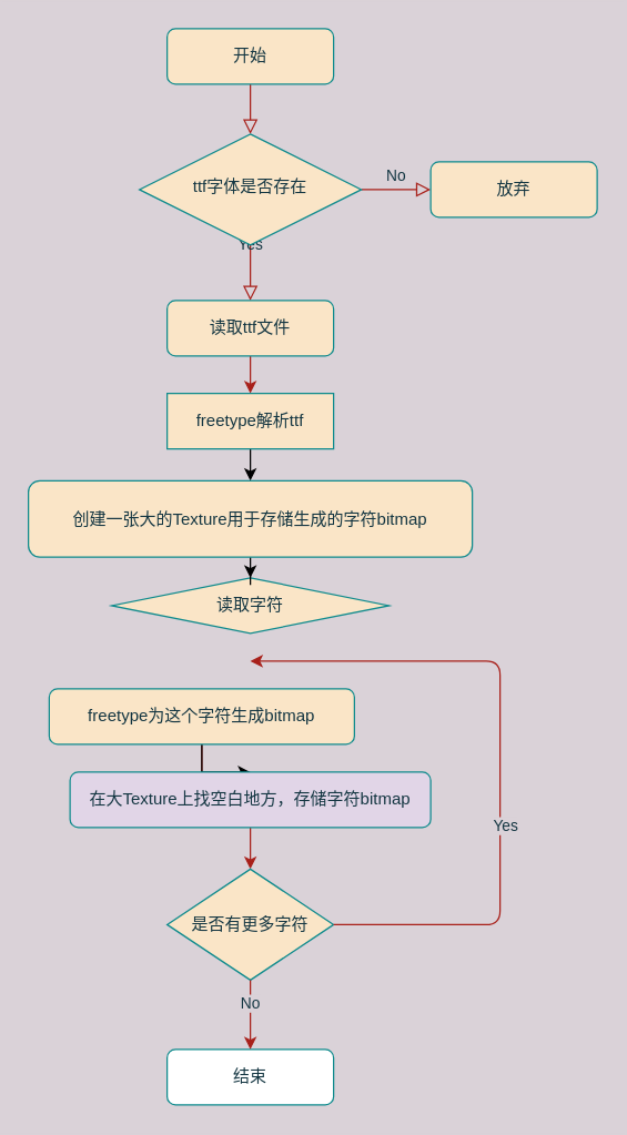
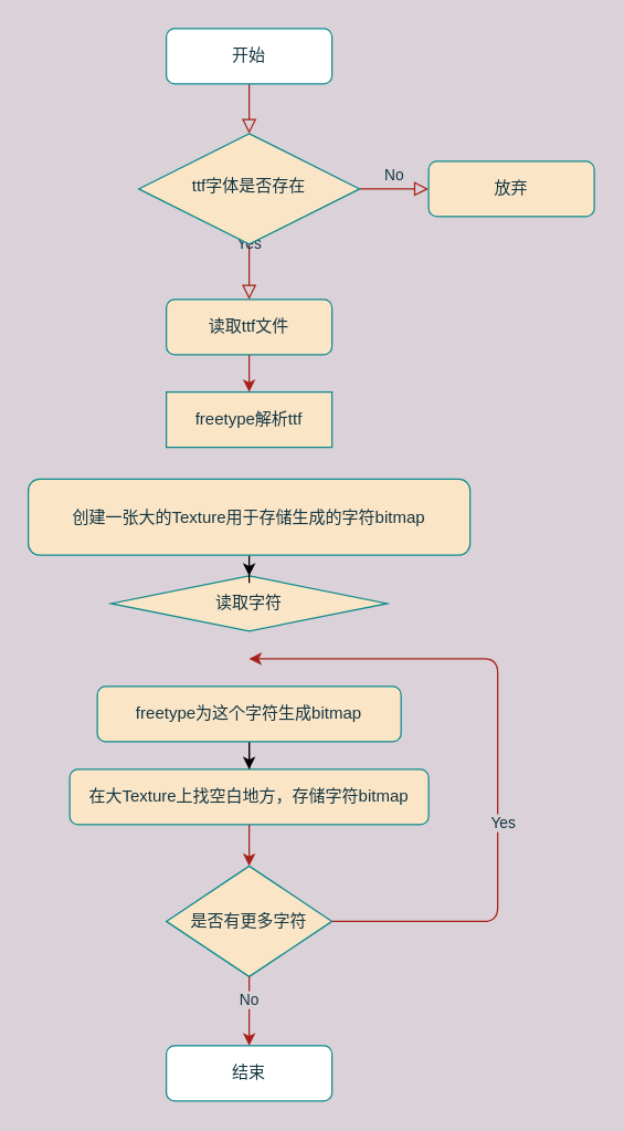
- <mxCell id="3" value="开始" style="rounded=1;whiteSpace=wrap;html=1;fontSize=12;glass=0;strokeWidth=1;shadow=0;fillColor=#FAE5C7;strokeColor=#0F8B8D;fontColor=#143642;" parent="1" vertex="1"><mxGeometry x="120" y="20" width="120" height="40" as="geometry" /></mxCell>
+ <mxCell id="3" value="开始" style="rounded=1;whiteSpace=wrap;html=1;fontSize=12;glass=0;strokeWidth=1;shadow=0;fillColor=#ffffff;strokeColor=#0F8B8D;fontColor=#143642;" parent="1" vertex="1"><mxGeometry x="120" y="20" width="120" height="40" as="geometry" /></mxCell>
- <mxCell id="11" value="" style="edgeStyle=orthogonalEdgeStyle;rounded=0;orthogonalLoop=1;jettySize=auto;html=1;" edge="1" parent="1" source="12" target="23"><mxGeometry relative="1" as="geometry" /></mxCell>
- <mxCell id="15" value="freetype为这个字符生成bitmap" style="rounded=1;whiteSpace=wrap;html=1;fillColor=#FAE5C7;strokeColor=#0F8B8D;fontColor=#143642;" parent="1" vertex="1"><mxGeometry x="35" y="496" width="220" height="40" as="geometry" /></mxCell>
+ <mxCell id="15" value="freetype为这个字符生成bitmap" style="rounded=1;whiteSpace=wrap;html=1;fillColor=#FAE5C7;strokeColor=#0F8B8D;fontColor=#143642;" parent="1" vertex="1"><mxGeometry x="70" y="496" width="220" height="40" as="geometry" /></mxCell>
- <mxCell id="24" value="在大Texture上找空白地方，存储字符bitmap" style="rounded=1;whiteSpace=wrap;html=1;fontColor=#143642;strokeColor=#0F8B8D;fillColor=#e1d5e7;" vertex="1" parent="1"><mxGeometry x="50" y="556" width="260" height="40" as="geometry" /></mxCell>
+ <mxCell id="24" value="在大Texture上找空白地方，存储字符bitmap" style="rounded=1;whiteSpace=wrap;html=1;fontColor=#143642;strokeColor=#0F8B8D;fillColor=#FAE5C7;" vertex="1" parent="1"><mxGeometry x="50" y="556" width="260" height="40" as="geometry" /></mxCell>
